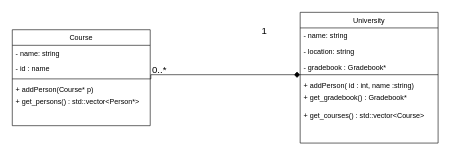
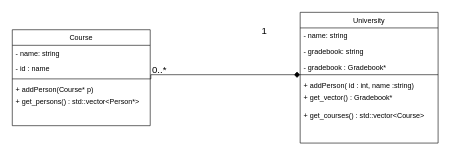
- <mxCell id="4" value="- location: string" style="text;align=left;verticalAlign=top;spacingLeft=4;spacingRight=4;overflow=hidden;rotatable=0;points=[[0,0.5],[1,0.5]];portConstraint=eastwest;rounded=0;shadow=0;html=0;" vertex="1" parent="2"><mxGeometry y="52" width="230" height="26" as="geometry" /></mxCell>
+ <mxCell id="4" value="- gradebook: string" style="text;align=left;verticalAlign=top;spacingLeft=4;spacingRight=4;overflow=hidden;rotatable=0;points=[[0,0.5],[1,0.5]];portConstraint=eastwest;rounded=0;shadow=0;html=0;" vertex="1" parent="2"><mxGeometry y="52" width="230" height="26" as="geometry" /></mxCell>
- <mxCell id="8" value="+ get_gradebook() : Gradebook*" style="text;align=left;verticalAlign=top;spacingLeft=4;spacingRight=4;overflow=hidden;rotatable=0;points=[[0,0.5],[1,0.5]];portConstraint=eastwest;" vertex="1" parent="2"><mxGeometry y="128" width="230" height="30" as="geometry" /></mxCell>
+ <mxCell id="8" value="+ get_vector() : Gradebook*" style="text;align=left;verticalAlign=top;spacingLeft=4;spacingRight=4;overflow=hidden;rotatable=0;points=[[0,0.5],[1,0.5]];portConstraint=eastwest;" vertex="1" parent="2"><mxGeometry y="128" width="230" height="30" as="geometry" /></mxCell>
